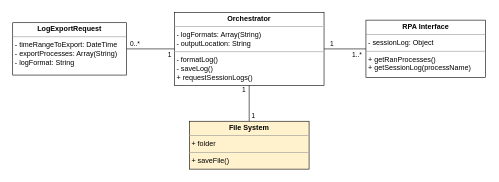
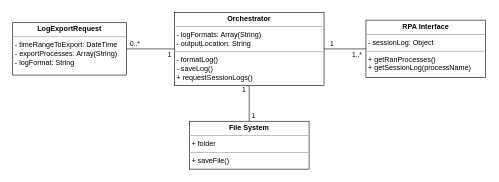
- <mxCell id="10" value="&lt;p style=&quot;margin:0px;margin-top:4px;text-align:center;&quot;&gt;&lt;b&gt;File System&lt;/b&gt;&lt;/p&gt;&lt;hr size=&quot;1&quot;&gt;&lt;p style=&quot;margin:0px;margin-left:4px;&quot;&gt;+ folder&lt;/p&gt;&lt;hr size=&quot;1&quot;&gt;&lt;p style=&quot;margin:0px;margin-left:4px;&quot;&gt;+ saveFile()&lt;/p&gt;" style="verticalAlign=top;align=left;overflow=fill;fontSize=12;fontFamily=Helvetica;html=1;rounded=0;shadow=0;comic=0;labelBackgroundColor=none;strokeWidth=1;fillColor=#fff2cc;" parent="1" vertex="1"><mxGeometry x="315" y="202" width="200" height="80" as="geometry" /></mxCell>
+ <mxCell id="10" value="&lt;p style=&quot;margin:0px;margin-top:4px;text-align:center;&quot;&gt;&lt;b&gt;File System&lt;/b&gt;&lt;/p&gt;&lt;hr size=&quot;1&quot;&gt;&lt;p style=&quot;margin:0px;margin-left:4px;&quot;&gt;+ folder&lt;/p&gt;&lt;hr size=&quot;1&quot;&gt;&lt;p style=&quot;margin:0px;margin-left:4px;&quot;&gt;+ saveFile()&lt;/p&gt;" style="verticalAlign=top;align=left;overflow=fill;fontSize=12;fontFamily=Helvetica;html=1;rounded=0;shadow=0;comic=0;labelBackgroundColor=none;strokeWidth=1" parent="1" vertex="1"><mxGeometry x="315" y="202" width="200" height="80" as="geometry" /></mxCell>
